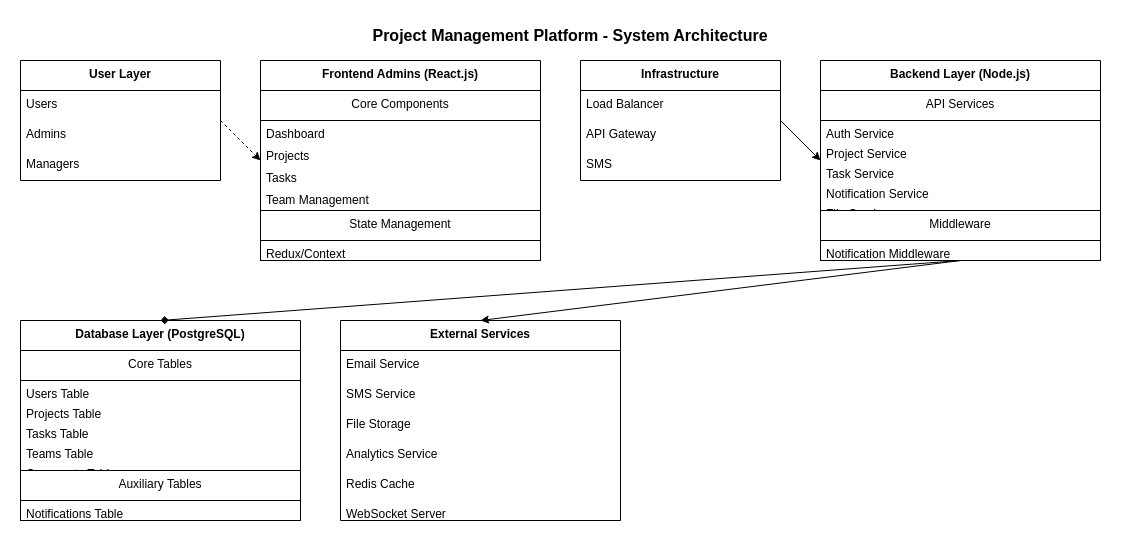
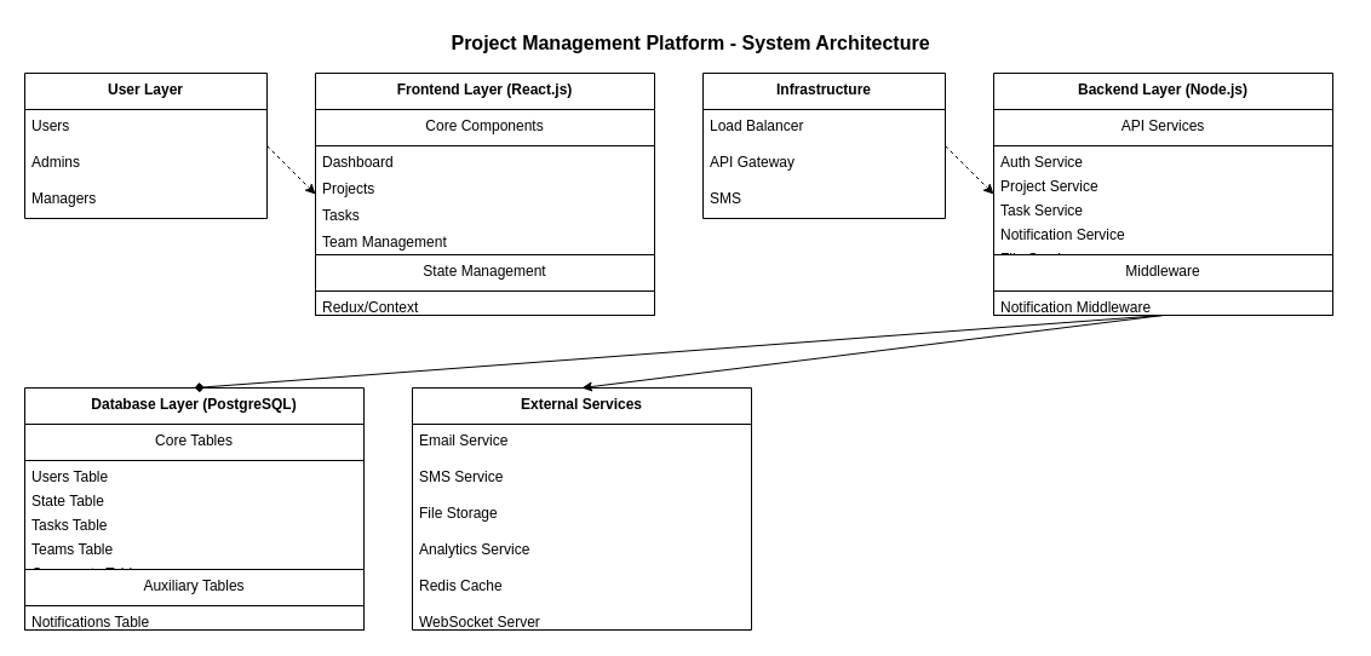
- <mxCell id="6" value="Frontend Admins (React.js)" style="swimlane;fontStyle=1;align=center;verticalAlign=top;childLayout=stackLayout;horizontal=1;startSize=30;horizontalStack=0;resizeParent=1;resizeParentMax=0;resizeLast=0;collapsible=1;marginBottom=0;" vertex="1" parent="1"><mxGeometry x="260" y="60" width="280" height="200" as="geometry" /></mxCell>
+ <mxCell id="6" value="Frontend Layer (React.js)" style="swimlane;fontStyle=1;align=center;verticalAlign=top;childLayout=stackLayout;horizontal=1;startSize=30;horizontalStack=0;resizeParent=1;resizeParentMax=0;resizeLast=0;collapsible=1;marginBottom=0;" vertex="1" parent="1"><mxGeometry x="260" y="60" width="280" height="200" as="geometry" /></mxCell>
- <mxCell id="44" value="" style="endArrow=classic;html=1;rounded=0;exitX=1;exitY=0.5;exitDx=0;exitDy=0;entryX=0;entryY=0.5;entryDx=0;entryDy=0;" edge="1" parent="1" source="14" target="18"><mxGeometry width="50" height="50" relative="1" as="geometry"><mxPoint x="810" y="160" as="sourcePoint" /><mxPoint x="860" y="160" as="targetPoint" /></mxGeometry></mxCell>
+ <mxCell id="44" value="" style="endArrow=classic;html=1;rounded=0;exitX=1;exitY=0.5;exitDx=0;exitDy=0;entryX=0;entryY=0.5;entryDx=0;entryDy=0;dashed=1;" edge="1" parent="1" source="14" target="18"><mxGeometry width="50" height="50" relative="1" as="geometry"><mxPoint x="810" y="160" as="sourcePoint" /><mxPoint x="860" y="160" as="targetPoint" /></mxGeometry></mxCell>
- <mxCell id="30" value="Projects Table" style="text;strokeColor=none;fillColor=none;align=left;verticalAlign=top;spacingLeft=4;spacingRight=4;overflow=hidden;rotatable=0;points=[[0,0.5],[1,0.5]];portConstraint=eastwest;" vertex="1" parent="28"><mxGeometry y="50" width="280" height="20" as="geometry" /></mxCell>
+ <mxCell id="30" value="State Table" style="text;strokeColor=none;fillColor=none;align=left;verticalAlign=top;spacingLeft=4;spacingRight=4;overflow=hidden;rotatable=0;points=[[0,0.5],[1,0.5]];portConstraint=eastwest;" vertex="1" parent="28"><mxGeometry y="50" width="280" height="20" as="geometry" /></mxCell>
